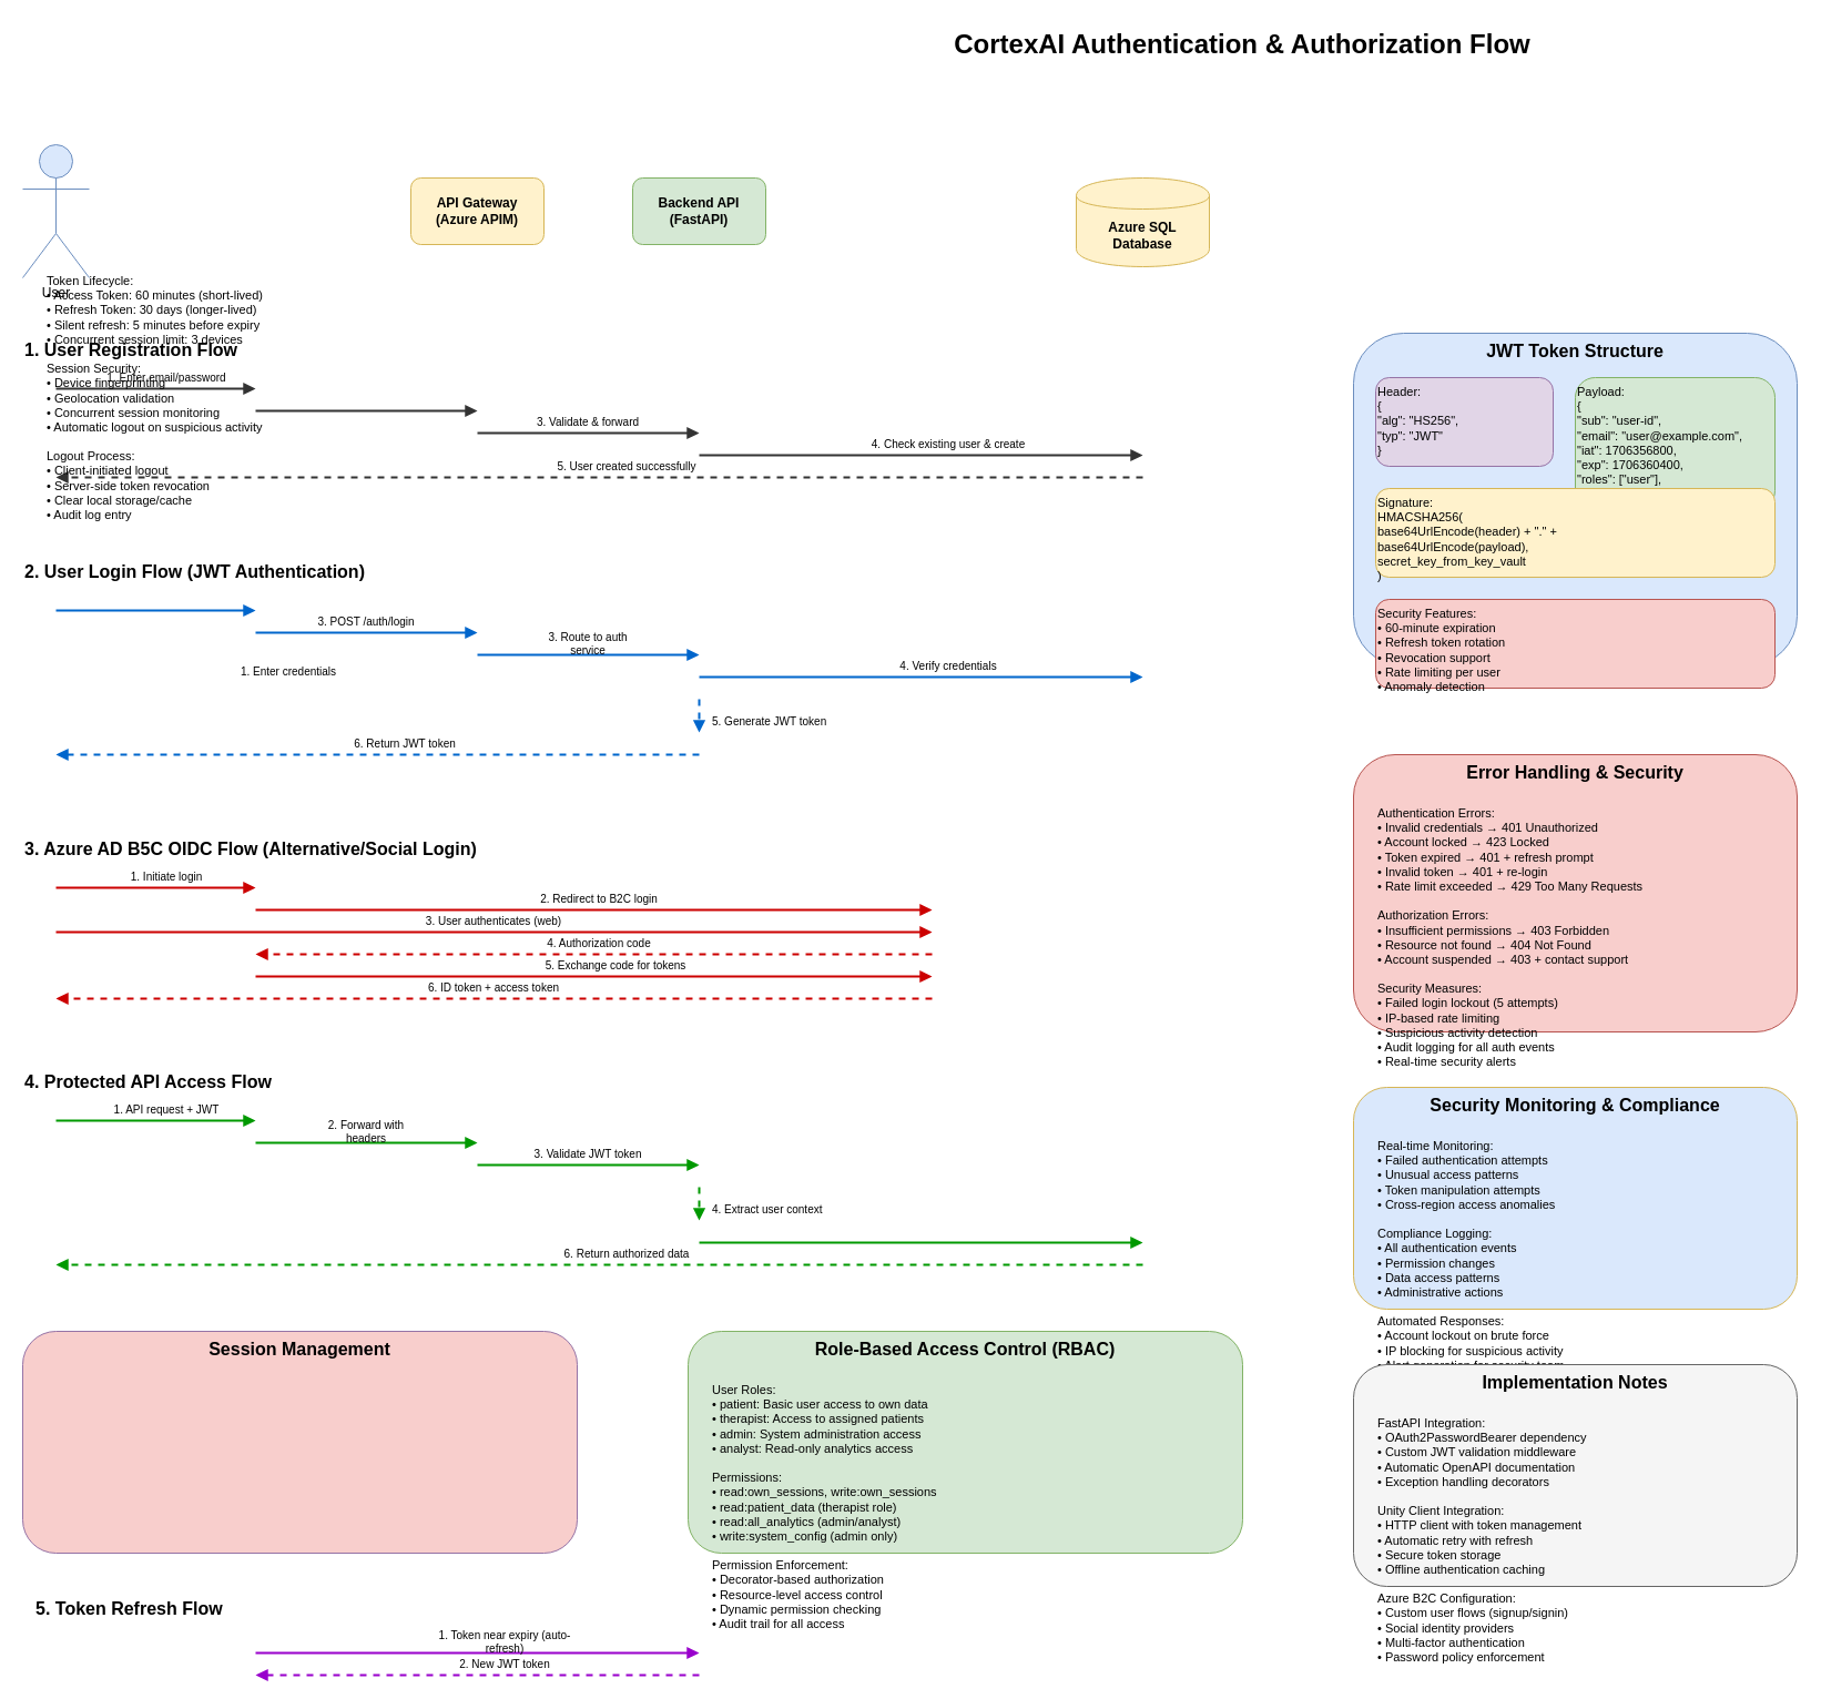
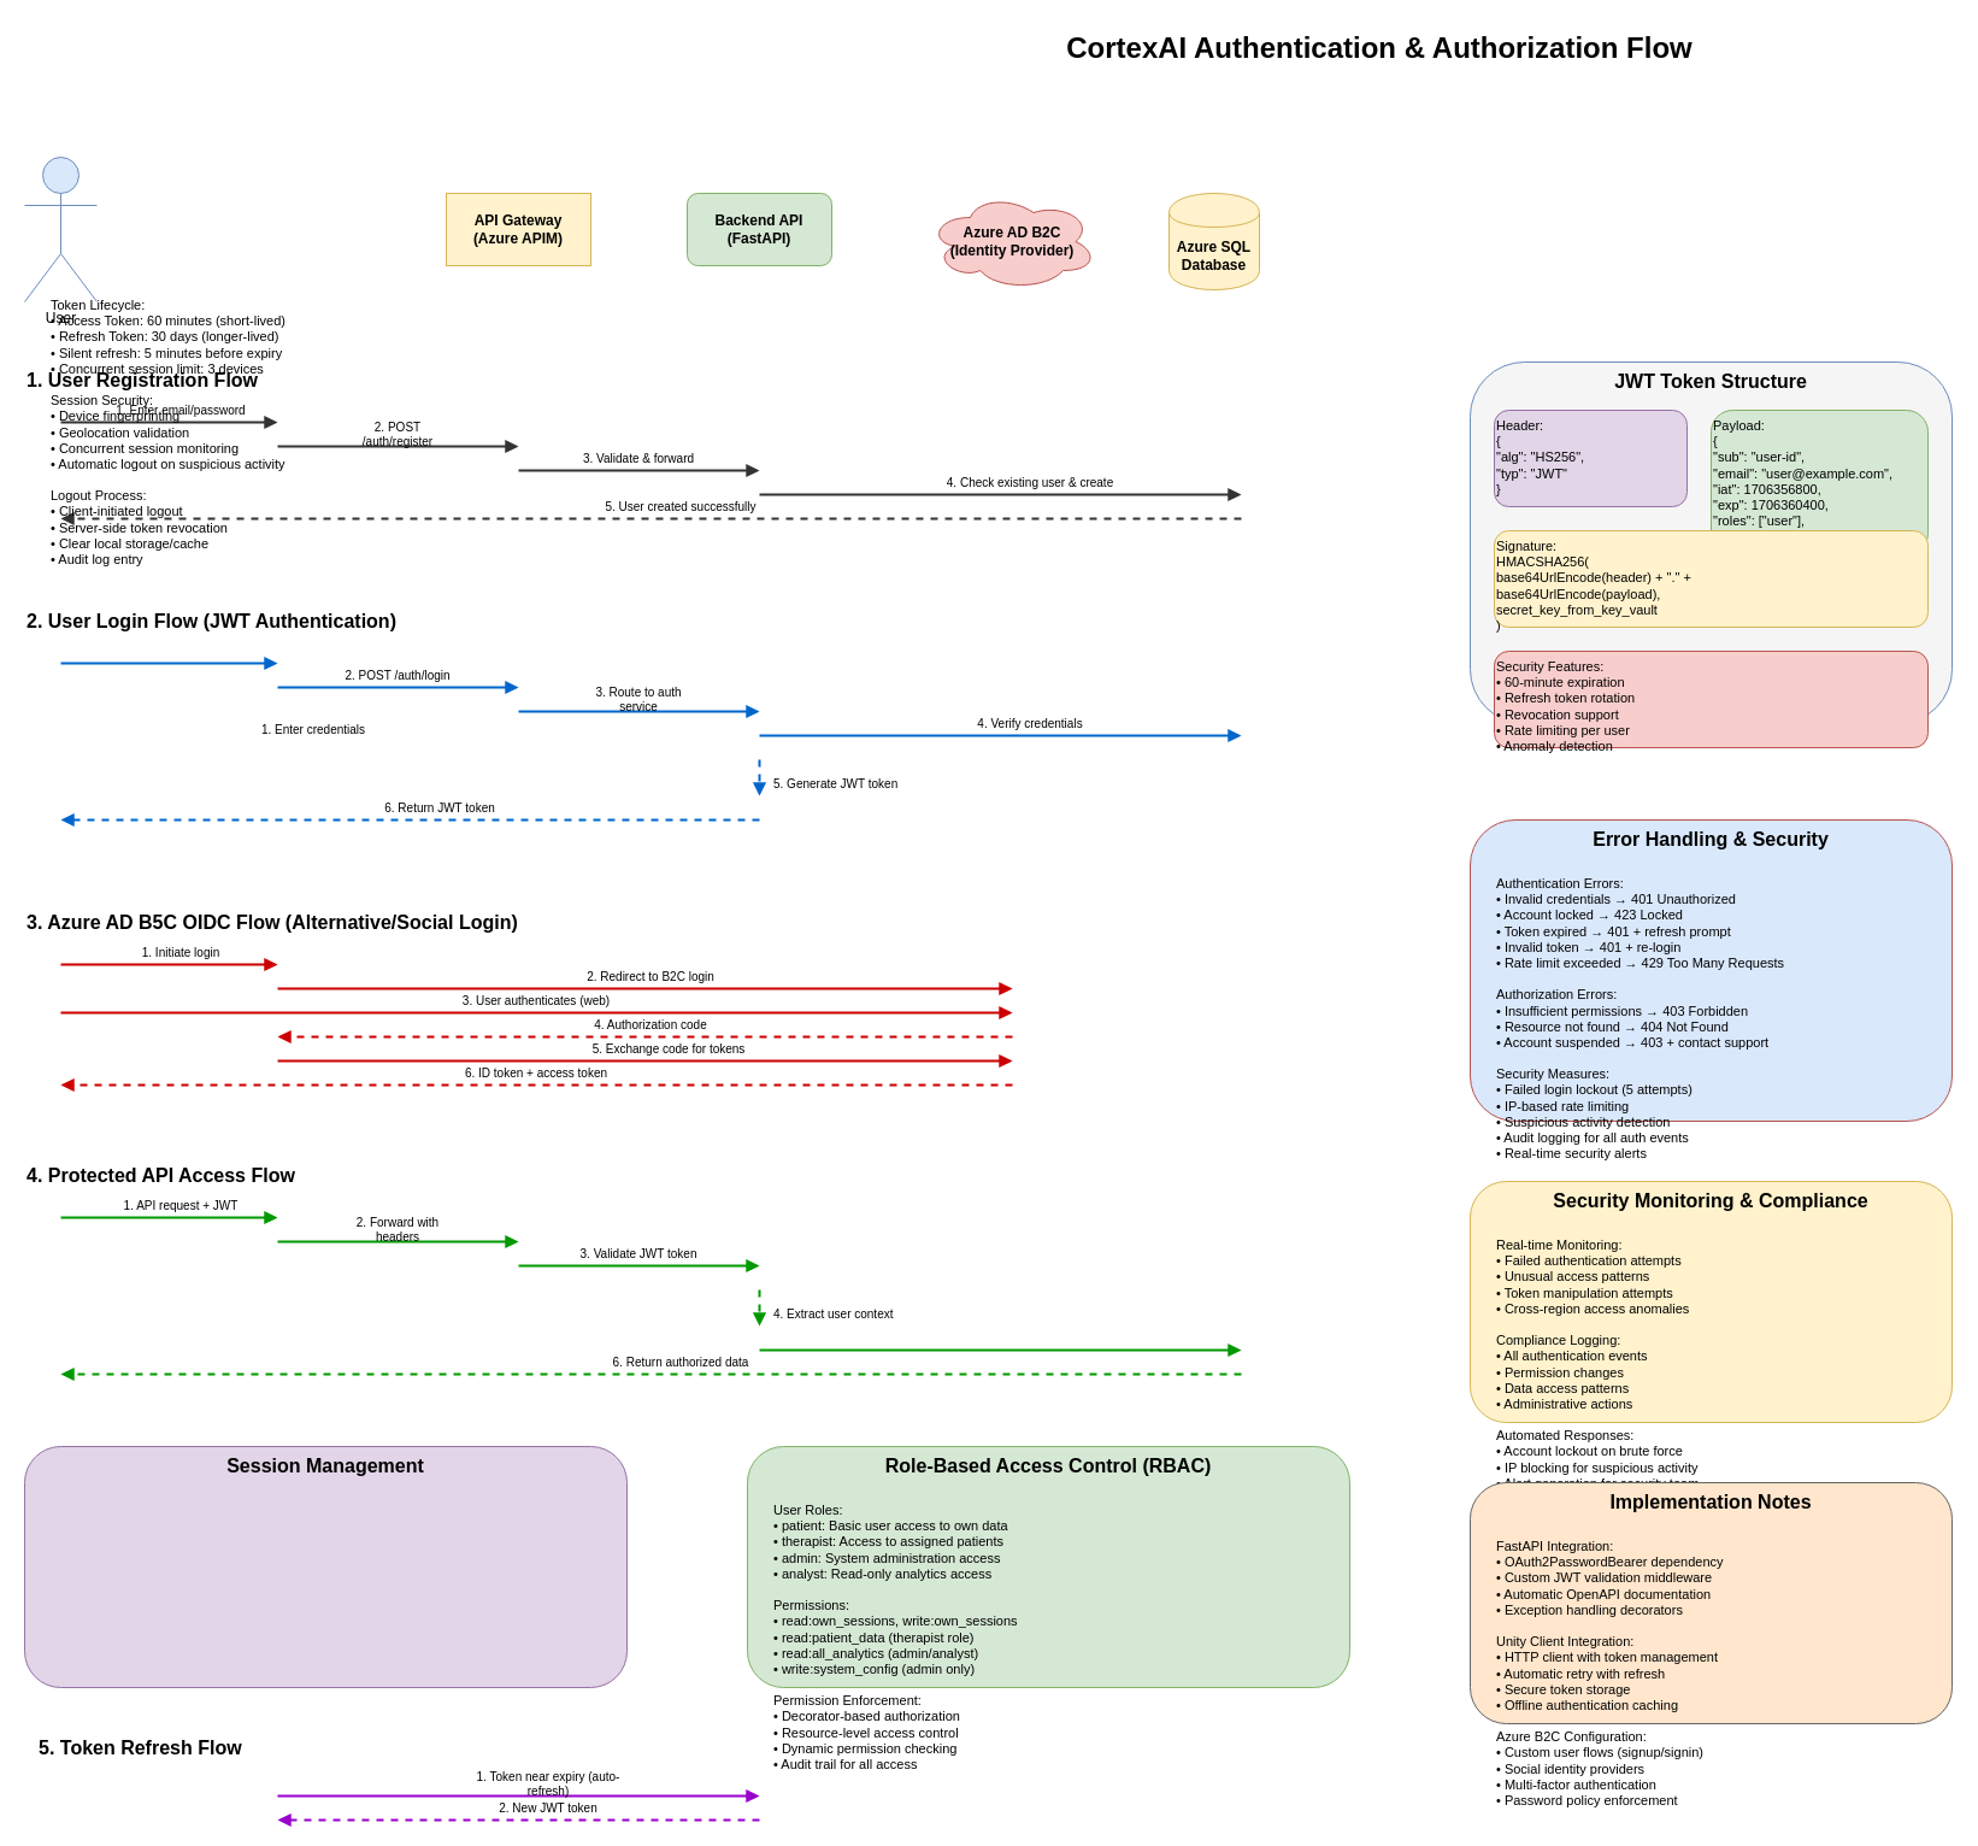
- <mxCell id="2" value="CortexAI Authentication &amp; Authorization Flow" style="text;html=1;strokeColor=none;fillColor=none;align=center;verticalAlign=middle;whiteSpace=wrap;rounded=0;fontSize=24;fontStyle=1" vertex="1" parent="1"><mxGeometry x="820" y="20" width="600" height="40" as="geometry" /></mxCell>
+ <mxCell id="2" value="CortexAI Authentication &amp; Authorization Flow" style="text;html=1;strokeColor=none;fillColor=none;align=center;verticalAlign=middle;whiteSpace=wrap;rounded=0;fontSize=24;fontStyle=1" vertex="1" parent="1"><mxGeometry x="845" y="20" width="600" height="40" as="geometry" /></mxCell>
- <mxCell id="4" value="API Gateway&#10;(Azure APIM)" style="rounded=1;whiteSpace=wrap;html=1;fillColor=#fff2cc;strokeColor=#d6b656;fontSize=12;fontStyle=1;" vertex="1" parent="1"><mxGeometry x="370" y="160" width="120" height="60" as="geometry" /></mxCell>
+ <mxCell id="4" value="API Gateway&#10;(Azure APIM)" style="whiteSpace=wrap;html=1;fillColor=#fff2cc;strokeColor=#d6b656;fontSize=12;fontStyle=1;rounded=0;" vertex="1" parent="1"><mxGeometry x="370" y="160" width="120" height="60" as="geometry" /></mxCell>
+ <mxCell id="6" value="Azure AD B2C&#10;(Identity Provider)" style="shape=cloud;whiteSpace=wrap;html=1;fillColor=#f8cecc;strokeColor=#b85450;fontSize=12;fontStyle=1;" vertex="1" parent="1"><mxGeometry x="770" y="160" width="140" height="80" as="geometry" /></mxCell>
- <mxCell id="7" value="Azure SQL&#10;Database" style="shape=cylinder;whiteSpace=wrap;html=1;boundedLbl=1;fillColor=#fff2cc;strokeColor=#d6b656;fontSize=12;fontStyle=1;" vertex="1" parent="1"><mxGeometry x="970" y="160" width="120" height="80" as="geometry" /></mxCell>
+ <mxCell id="7" value="Azure SQL&#10;Database" style="shape=cylinder;whiteSpace=wrap;html=1;boundedLbl=1;fillColor=#fff2cc;strokeColor=#d6b656;fontSize=12;fontStyle=1;" vertex="1" parent="1"><mxGeometry x="970" y="160" width="75" height="80" as="geometry" /></mxCell>
- <mxCell id="57" value="JWT Token Structure" style="rounded=1;whiteSpace=wrap;html=1;fillColor=#dae8fc;strokeColor=#6c8ebf;fontSize=16;fontStyle=1;verticalAlign=top;" vertex="1" parent="1"><mxGeometry x="1220" y="300" width="400" height="300" as="geometry" /></mxCell>
+ <mxCell id="57" value="JWT Token Structure" style="rounded=1;whiteSpace=wrap;html=1;fillColor=#f5f5f5;strokeColor=#6c8ebf;fontSize=16;fontStyle=1;verticalAlign=top;" vertex="1" parent="1"><mxGeometry x="1220" y="300" width="400" height="300" as="geometry" /></mxCell>
+ <mxCell id="12" value="2. POST /auth/register" style="text;html=1;strokeColor=none;fillColor=none;align=center;verticalAlign=middle;whiteSpace=wrap;rounded=0;fontSize=10;" vertex="1" parent="1"><mxGeometry x="280" y="350" width="100" height="20" as="geometry" /></mxCell>
- <mxCell id="23" value="3. POST /auth/login" style="text;html=1;strokeColor=none;fillColor=none;align=center;verticalAlign=middle;whiteSpace=wrap;rounded=0;fontSize=10;" vertex="1" parent="1"><mxGeometry x="280" y="550" width="100" height="20" as="geometry" /></mxCell>
+ <mxCell id="23" value="2. POST /auth/login" style="text;html=1;strokeColor=none;fillColor=none;align=center;verticalAlign=middle;whiteSpace=wrap;rounded=0;fontSize=10;" vertex="1" parent="1"><mxGeometry x="280" y="550" width="100" height="20" as="geometry" /></mxCell>
- <mxCell id="62" value="Error Handling &amp; Security" style="rounded=1;whiteSpace=wrap;html=1;fillColor=#f8cecc;strokeColor=#b85450;fontSize=16;fontStyle=1;verticalAlign=top;" vertex="1" parent="1"><mxGeometry x="1220" y="680" width="400" height="250" as="geometry" /></mxCell>
+ <mxCell id="62" value="Error Handling &amp; Security" style="rounded=1;whiteSpace=wrap;html=1;fillColor=#dae8fc;strokeColor=#b85450;fontSize=16;fontStyle=1;verticalAlign=top;" vertex="1" parent="1"><mxGeometry x="1220" y="680" width="400" height="250" as="geometry" /></mxCell>
- <mxCell id="68" value="Security Monitoring &amp; Compliance" style="rounded=1;whiteSpace=wrap;html=1;fillColor=#dae8fc;strokeColor=#d6b656;fontSize=16;fontStyle=1;verticalAlign=top;" vertex="1" parent="1"><mxGeometry x="1220" y="980" width="400" height="200" as="geometry" /></mxCell>
+ <mxCell id="68" value="Security Monitoring &amp; Compliance" style="rounded=1;whiteSpace=wrap;html=1;fillColor=#fff2cc;strokeColor=#d6b656;fontSize=16;fontStyle=1;verticalAlign=top;" vertex="1" parent="1"><mxGeometry x="1220" y="980" width="400" height="200" as="geometry" /></mxCell>
- <mxCell id="64" value="Session Management" style="rounded=1;whiteSpace=wrap;html=1;fillColor=#f8cecc;strokeColor=#9673a6;fontSize=16;fontStyle=1;verticalAlign=top;" vertex="1" parent="1"><mxGeometry x="20" y="1200" width="500" height="200" as="geometry" /></mxCell>
+ <mxCell id="64" value="Session Management" style="rounded=1;whiteSpace=wrap;html=1;fillColor=#e1d5e7;strokeColor=#9673a6;fontSize=16;fontStyle=1;verticalAlign=top;" vertex="1" parent="1"><mxGeometry x="20" y="1200" width="500" height="200" as="geometry" /></mxCell>
- <mxCell id="75" value="Implementation Notes" style="rounded=1;whiteSpace=wrap;html=1;fillColor=#f5f5f5;strokeColor=#666666;fontSize=16;fontStyle=1;verticalAlign=top;" vertex="1" parent="1"><mxGeometry x="1220" y="1230" width="400" height="200" as="geometry" /></mxCell>
+ <mxCell id="75" value="Implementation Notes" style="rounded=1;whiteSpace=wrap;html=1;fillColor=#ffe6cc;strokeColor=#666666;fontSize=16;fontStyle=1;verticalAlign=top;" vertex="1" parent="1"><mxGeometry x="1220" y="1230" width="400" height="200" as="geometry" /></mxCell>
